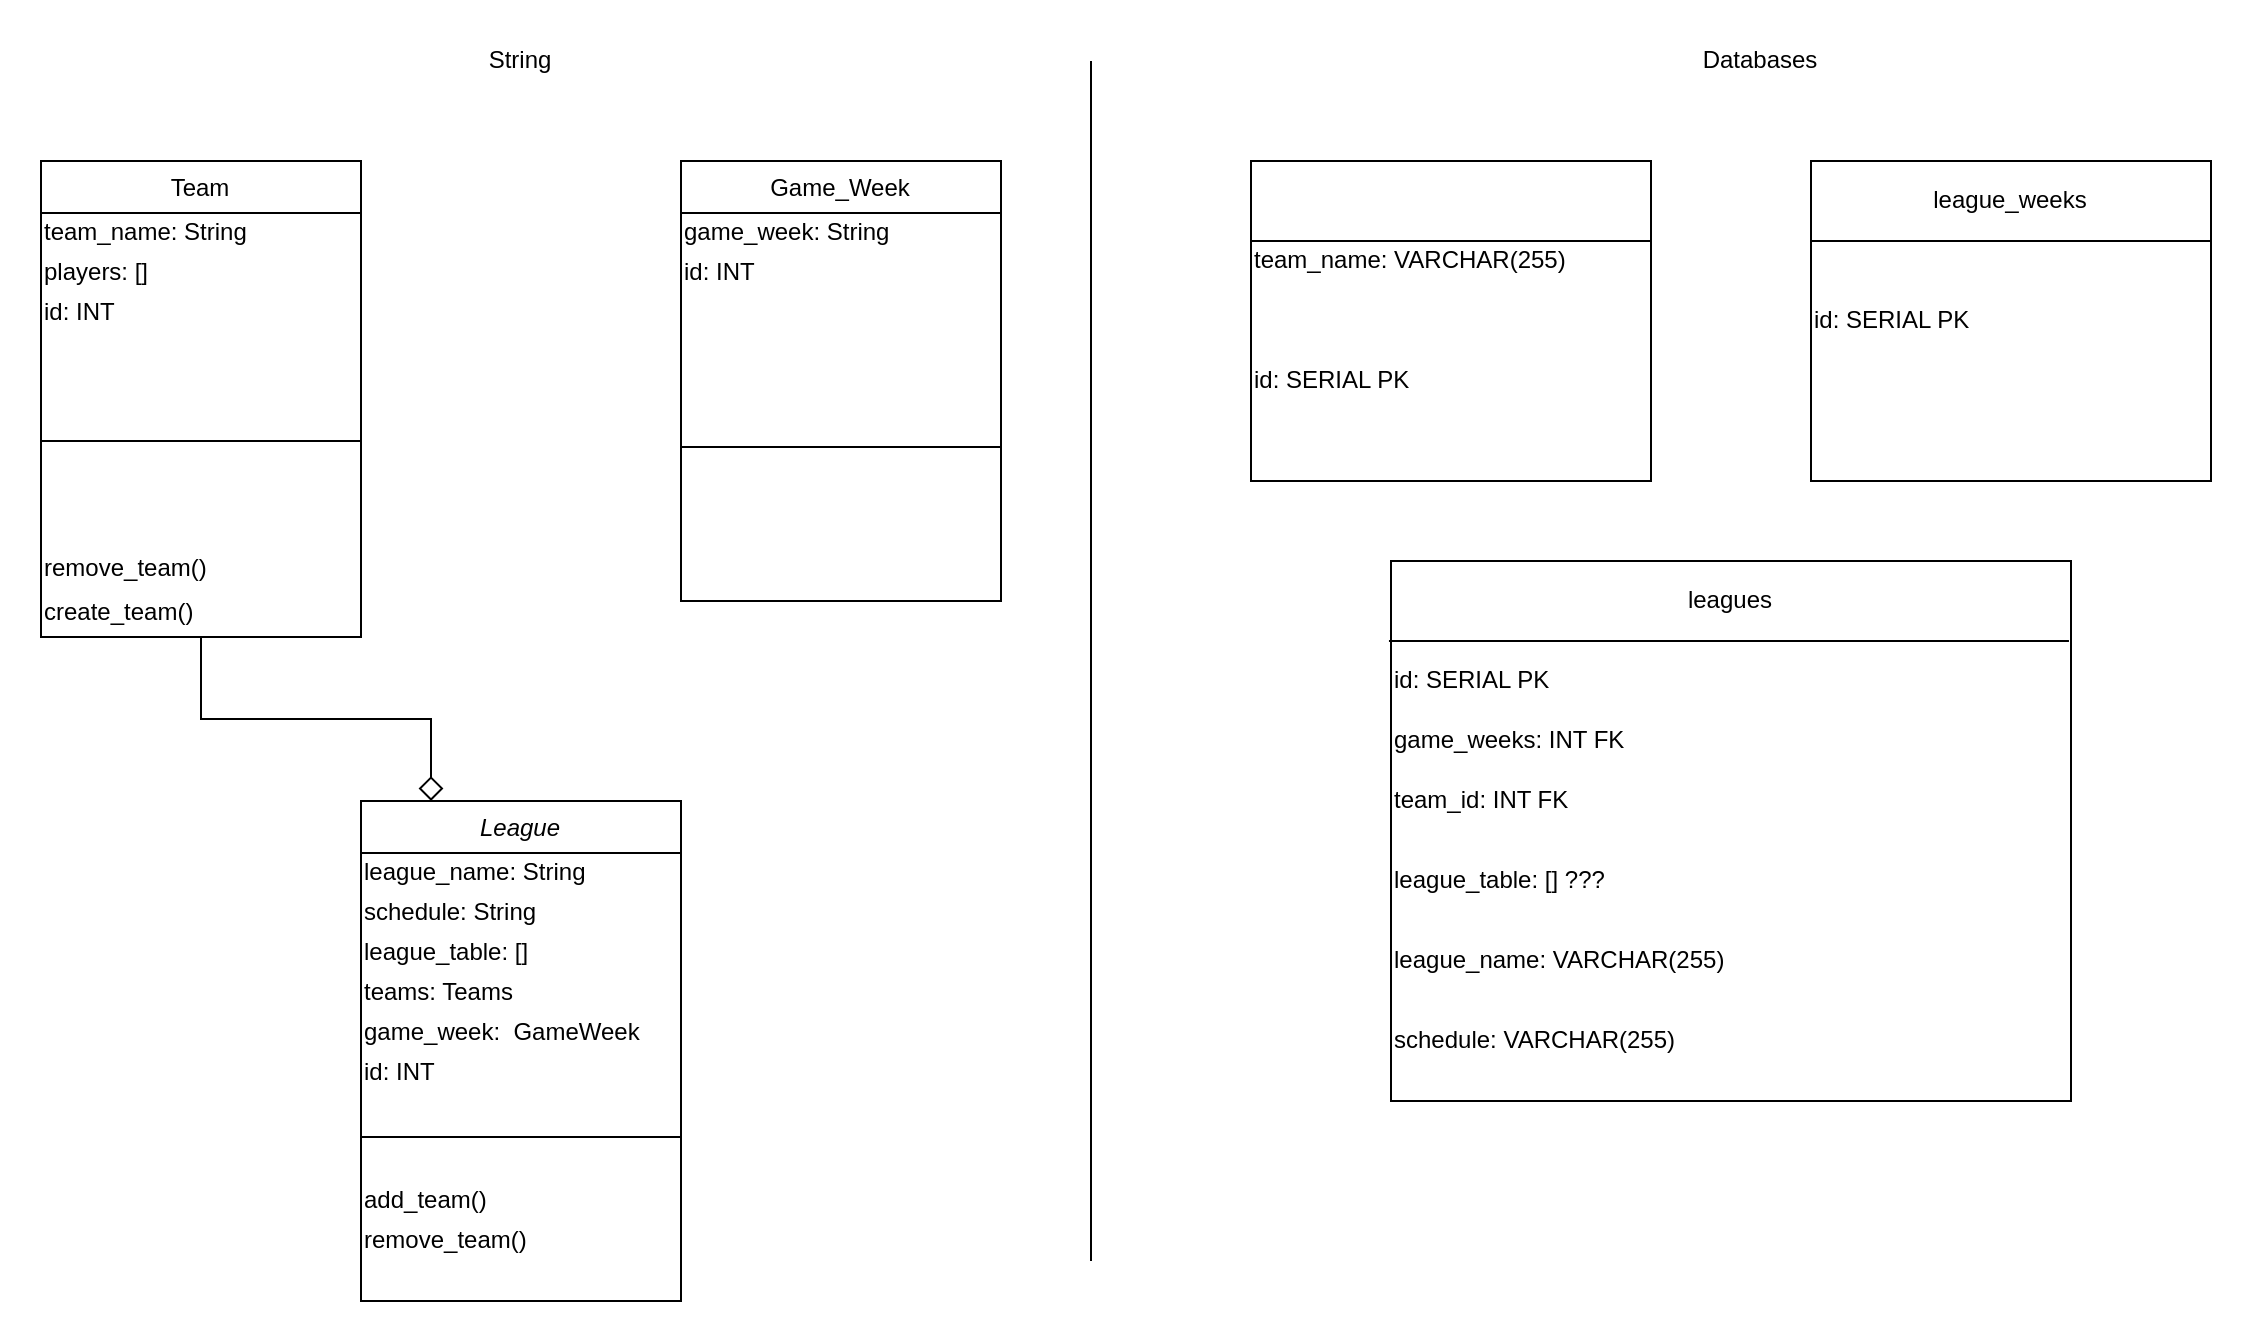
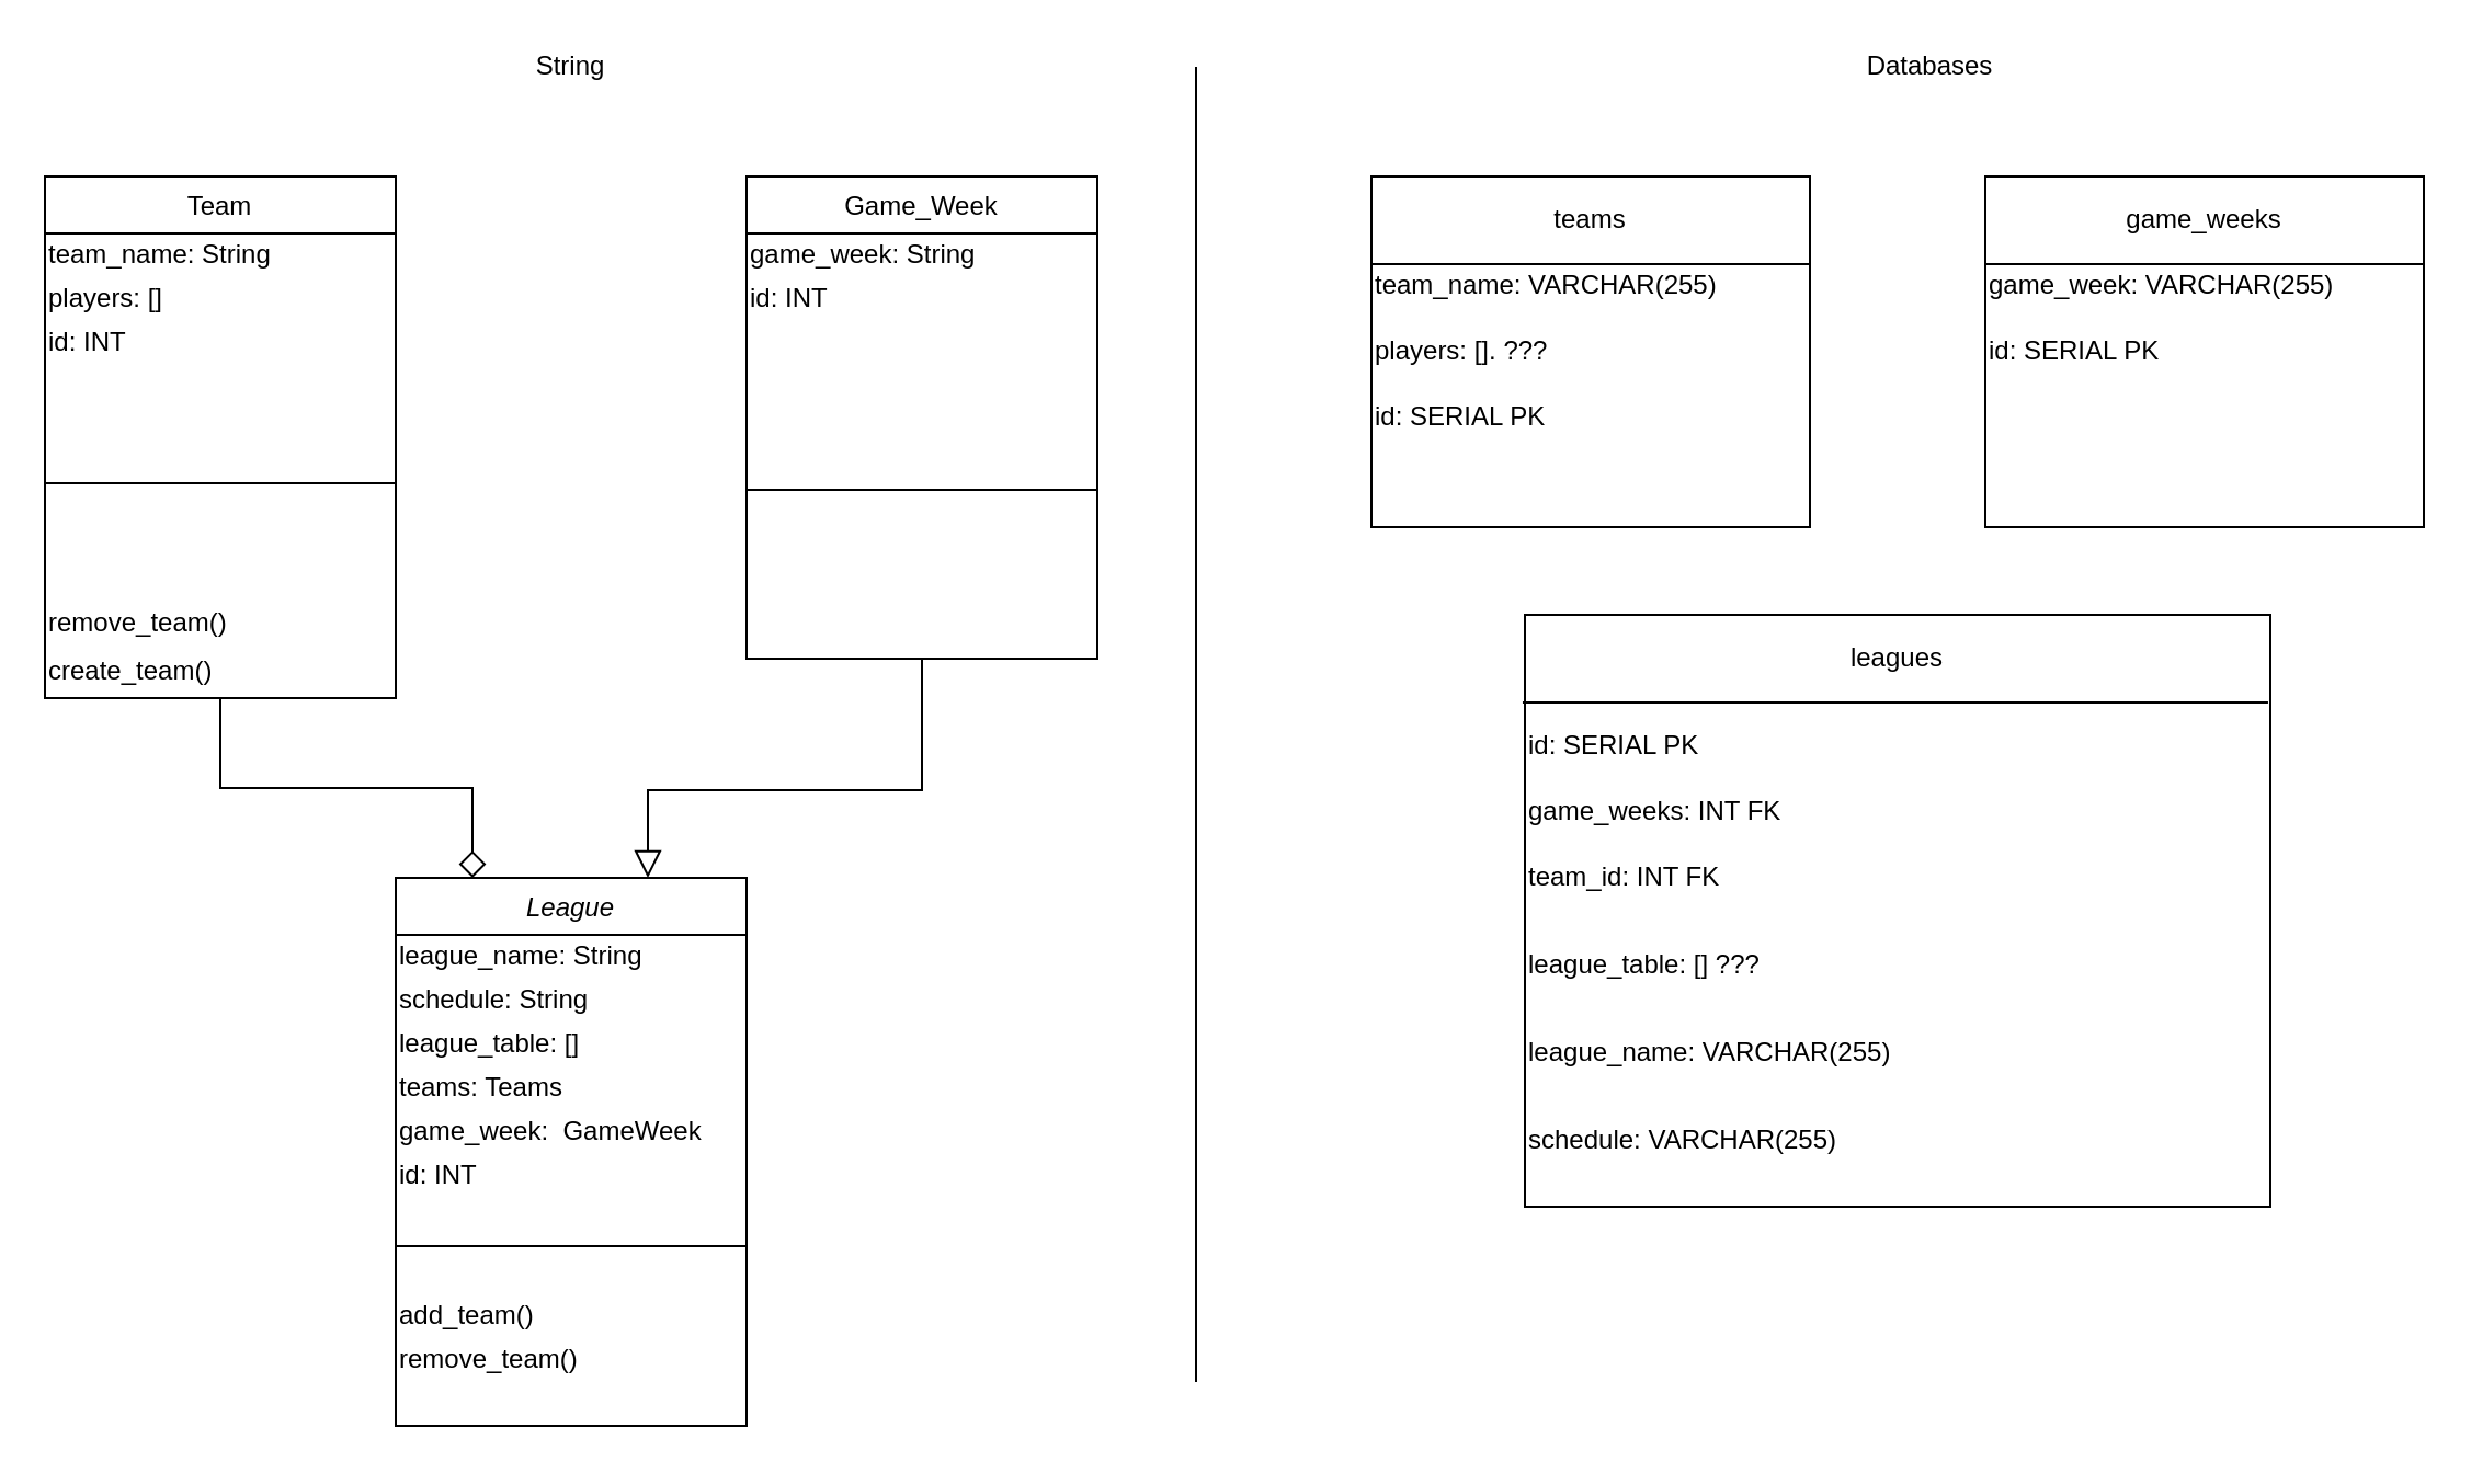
+ <mxCell id="12" value="teams" style="text;html=1;strokeColor=none;fillColor=none;align=center;verticalAlign=middle;whiteSpace=wrap;rounded=0;" parent="1" vertex="1"><mxGeometry x="625" y="80" width="200" height="40" as="geometry" /></mxCell>
- <mxCell id="14" value="league_weeks" style="text;html=1;strokeColor=none;fillColor=none;align=center;verticalAlign=middle;whiteSpace=wrap;rounded=0;" parent="1" vertex="1"><mxGeometry x="905" y="80" width="200" height="40" as="geometry" /></mxCell>
+ <mxCell id="14" value="game_weeks" style="text;html=1;strokeColor=none;fillColor=none;align=center;verticalAlign=middle;whiteSpace=wrap;rounded=0;" parent="1" vertex="1"><mxGeometry x="905" y="80" width="200" height="40" as="geometry" /></mxCell>
+ <mxCell id="39" value="game_week: VARCHAR(255)" style="text;html=1;strokeColor=none;fillColor=none;align=left;verticalAlign=middle;whiteSpace=wrap;rounded=0;" parent="1" vertex="1"><mxGeometry x="905" y="120" width="200" height="20" as="geometry" /></mxCell>
+ <mxCell id="38" value="players: []. ???" style="text;html=1;strokeColor=none;fillColor=none;align=left;verticalAlign=middle;whiteSpace=wrap;rounded=0;" parent="1" vertex="1"><mxGeometry x="625" y="150" width="200" height="20" as="geometry" /></mxCell>
+ <mxCell id="3" value="" style="endArrow=block;endSize=10;endFill=0;shadow=0;strokeWidth=1;rounded=0;edgeStyle=elbowEdgeStyle;elbow=vertical;" parent="1" source="22" target="26" edge="1"><mxGeometry width="160" relative="1" as="geometry"><mxPoint x="190" y="93" as="sourcePoint" /><mxPoint x="290" y="-9" as="targetPoint" /><Array as="points"><mxPoint x="295" y="360" /></Array></mxGeometry></mxCell>
